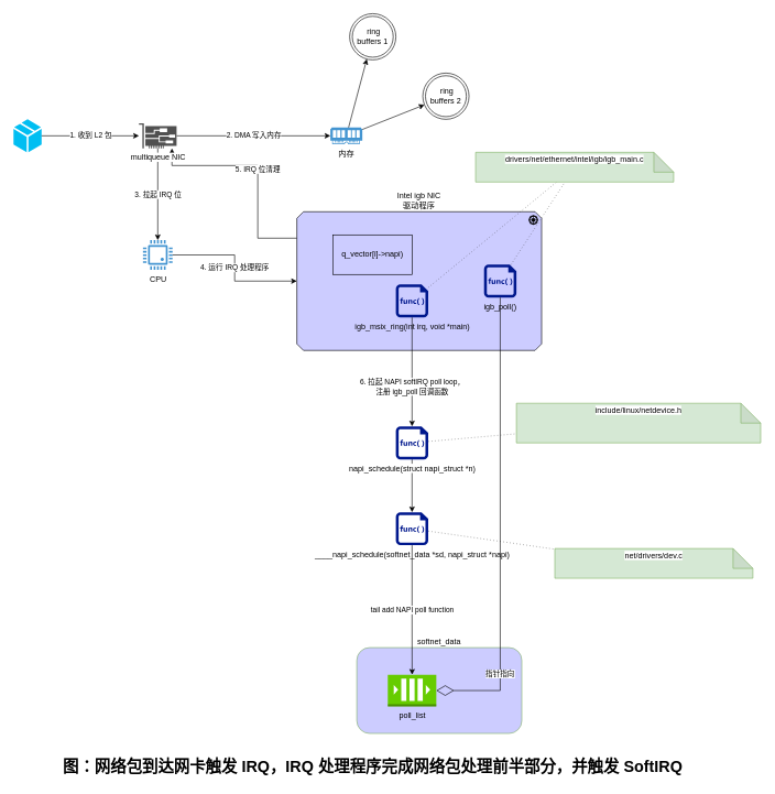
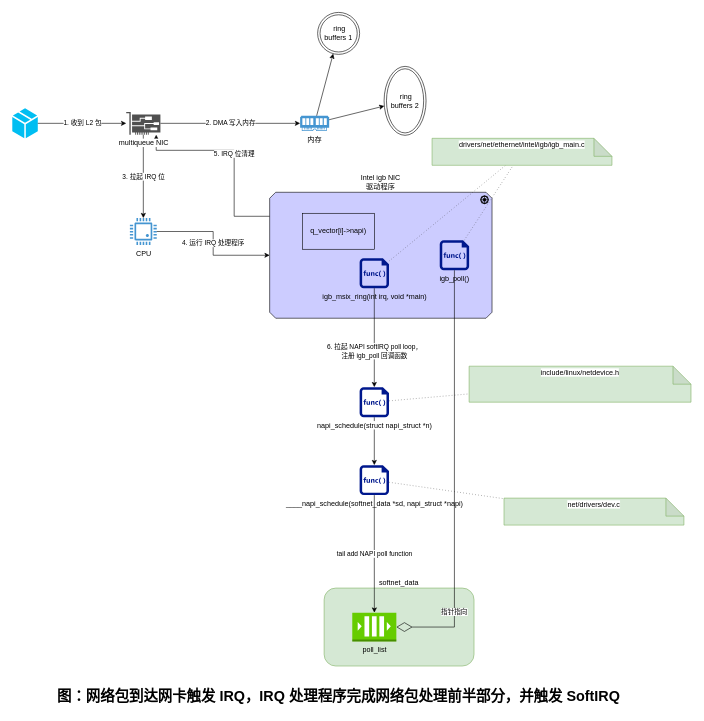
- <mxCell id="13" value="&amp;nbsp;ring buffers 2" style="ellipse;shape=doubleEllipse;whiteSpace=wrap;html=1;aspect=fixed;" vertex="1" parent="1"><mxGeometry x="640" y="110" width="70" height="70" as="geometry" /></mxCell>
+ <mxCell id="13" value="&amp;nbsp;ring buffers 2" style="ellipse;shape=doubleEllipse;whiteSpace=wrap;html=1;aspect=fixed;" vertex="1" parent="1"><mxGeometry x="640" y="110" width="70" height="115" as="geometry" /></mxCell>
- <mxCell id="28" value="softnet_data" style="rounded=1;whiteSpace=wrap;html=1;shadow=0;labelBackgroundColor=none;sketch=0;fontFamily=Helvetica;fontSize=12;strokeColor=#82b366;fillColor=#ccccff;align=center;labelPosition=center;verticalLabelPosition=top;verticalAlign=bottom;" vertex="1" parent="1"><mxGeometry x="540" y="980" width="250" height="130" as="geometry" /></mxCell>
+ <mxCell id="28" value="softnet_data" style="rounded=1;whiteSpace=wrap;html=1;shadow=0;labelBackgroundColor=none;sketch=0;fontFamily=Helvetica;fontSize=12;strokeColor=#82b366;fillColor=#d5e8d4;align=center;labelPosition=center;verticalLabelPosition=top;verticalAlign=bottom;" vertex="1" parent="1"><mxGeometry x="540" y="980" width="250" height="130" as="geometry" /></mxCell>
